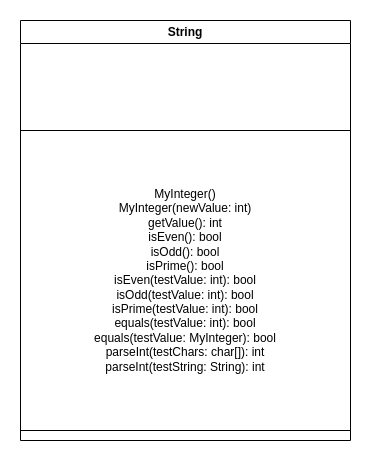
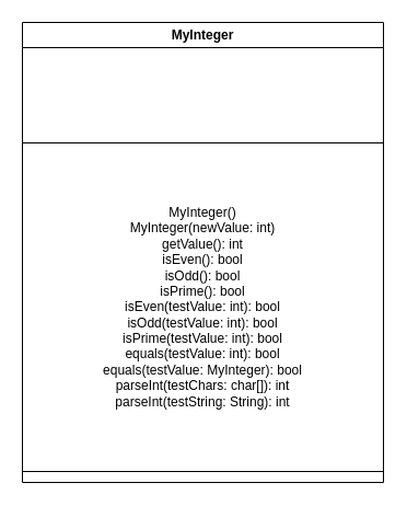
- <mxCell id="2" value="String" style="swimlane;whiteSpace=wrap;html=1;startSize=23;" vertex="1" parent="1"><mxGeometry x="20" y="20" width="330" height="420" as="geometry"><mxRectangle x="340" y="70" width="140" height="30" as="alternateBounds" /></mxGeometry></mxCell>
+ <mxCell id="2" value="MyInteger" style="swimlane;whiteSpace=wrap;html=1;startSize=23;" vertex="1" parent="1"><mxGeometry x="20" y="20" width="330" height="420" as="geometry"><mxRectangle x="340" y="70" width="140" height="30" as="alternateBounds" /></mxGeometry></mxCell>
